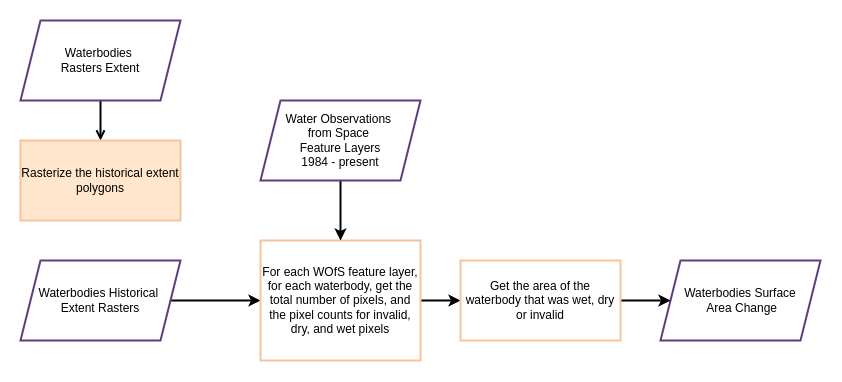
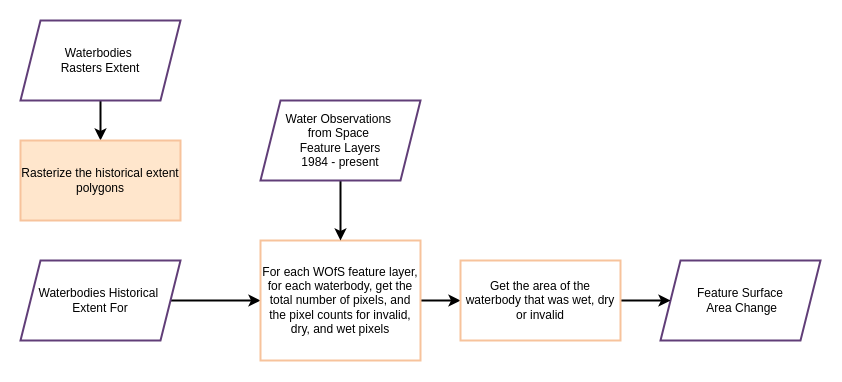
- <mxCell id="6" value="" style="edgeStyle=orthogonalEdgeStyle;rounded=0;orthogonalLoop=1;jettySize=auto;html=1;strokeWidth=2;endArrow=open;" edge="1" parent="1" source="7" target="8"><mxGeometry relative="1" as="geometry" /></mxCell>
+ <mxCell id="6" value="" style="edgeStyle=orthogonalEdgeStyle;rounded=0;orthogonalLoop=1;jettySize=auto;html=1;strokeWidth=2;" edge="1" parent="1" source="7" target="8"><mxGeometry relative="1" as="geometry" /></mxCell>
- <mxCell id="3" value="Waterbodies Historical&amp;nbsp;&lt;div&gt;Extent Rasters&lt;/div&gt;" style="shape=parallelogram;perimeter=parallelogramPerimeter;whiteSpace=wrap;html=1;fixedSize=1;strokeWidth=2;strokeColor=#613E78;" vertex="1" parent="1"><mxGeometry y="260" width="160" height="80" as="geometry" x="20" /></mxCell>
+ <mxCell id="3" value="Waterbodies Historical&amp;nbsp;&lt;div&gt;Extent For&lt;/div&gt;" style="shape=parallelogram;perimeter=parallelogramPerimeter;whiteSpace=wrap;html=1;fixedSize=1;strokeWidth=2;strokeColor=#613E78;" vertex="1" parent="1"><mxGeometry y="260" width="160" height="80" as="geometry" x="20" /></mxCell>
- <mxCell id="11" value="Waterbodies Surface&lt;div&gt;&amp;nbsp;Area Change&lt;/div&gt;" style="shape=parallelogram;perimeter=parallelogramPerimeter;whiteSpace=wrap;html=1;fixedSize=1;strokeWidth=2;strokeColor=#613E78;" vertex="1" parent="1"><mxGeometry x="660" y="260" width="160" height="80" as="geometry" /></mxCell>
+ <mxCell id="11" value="Feature Surface&lt;div&gt;&amp;nbsp;Area Change&lt;/div&gt;" style="shape=parallelogram;perimeter=parallelogramPerimeter;whiteSpace=wrap;html=1;fixedSize=1;strokeWidth=2;strokeColor=#613E78;" vertex="1" parent="1"><mxGeometry x="660" y="260" width="160" height="80" as="geometry" /></mxCell>
